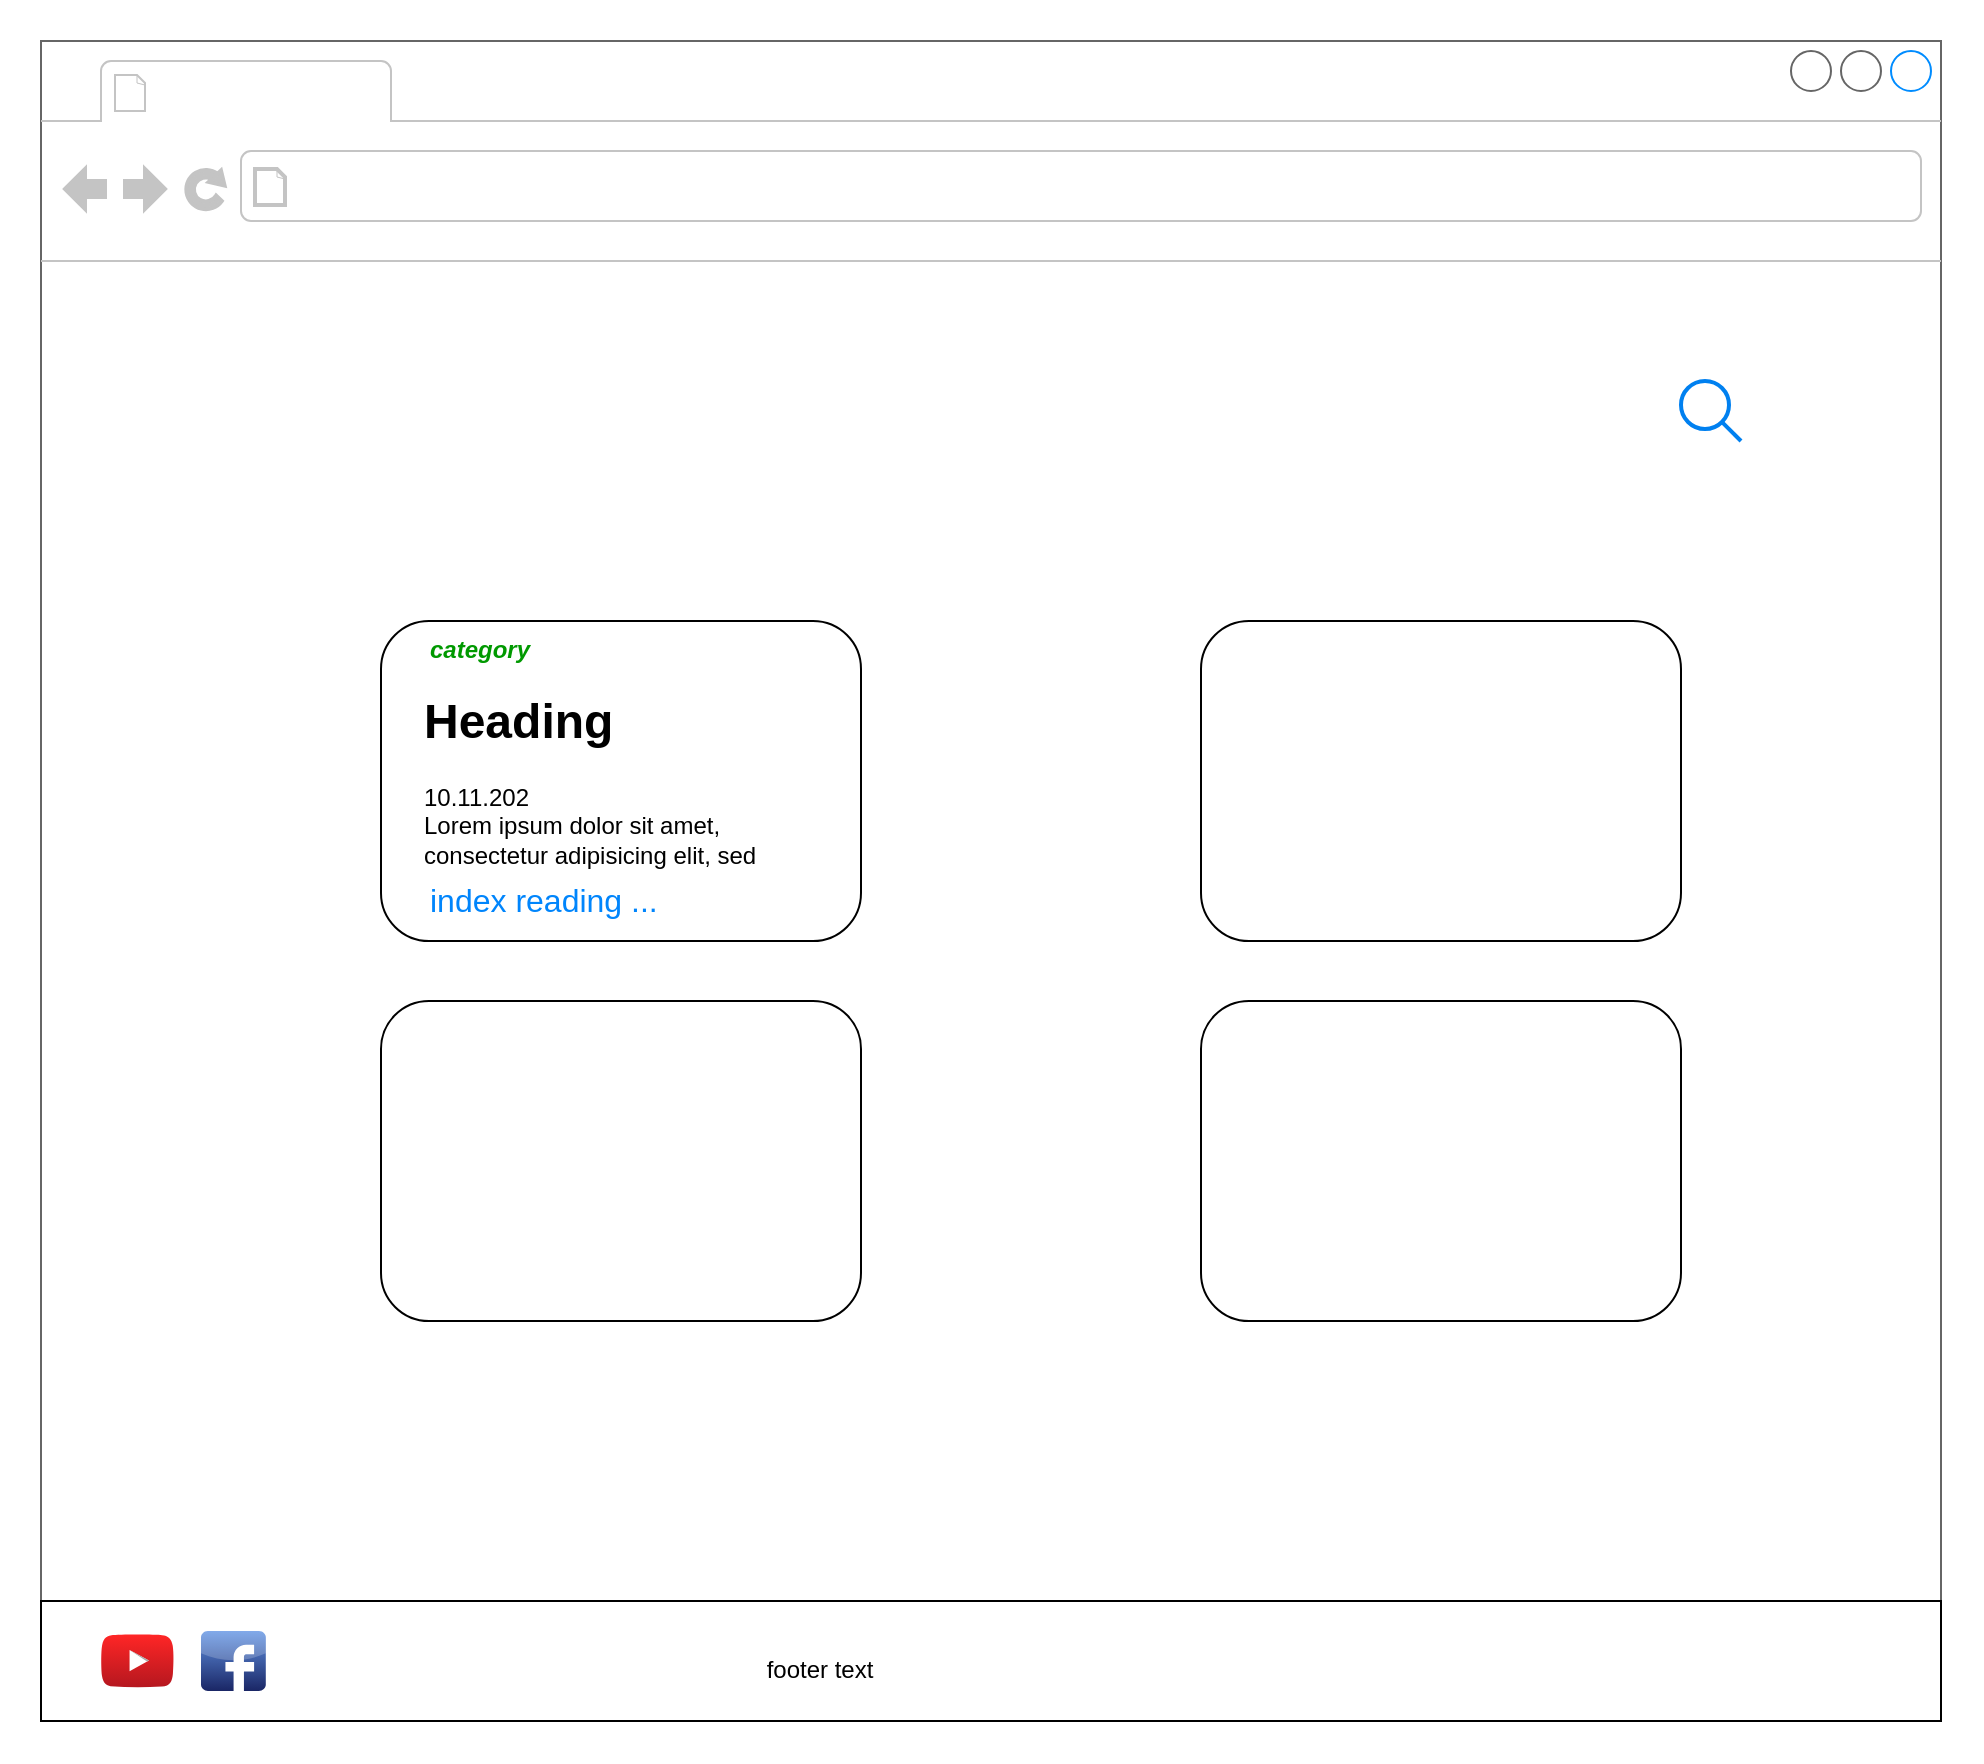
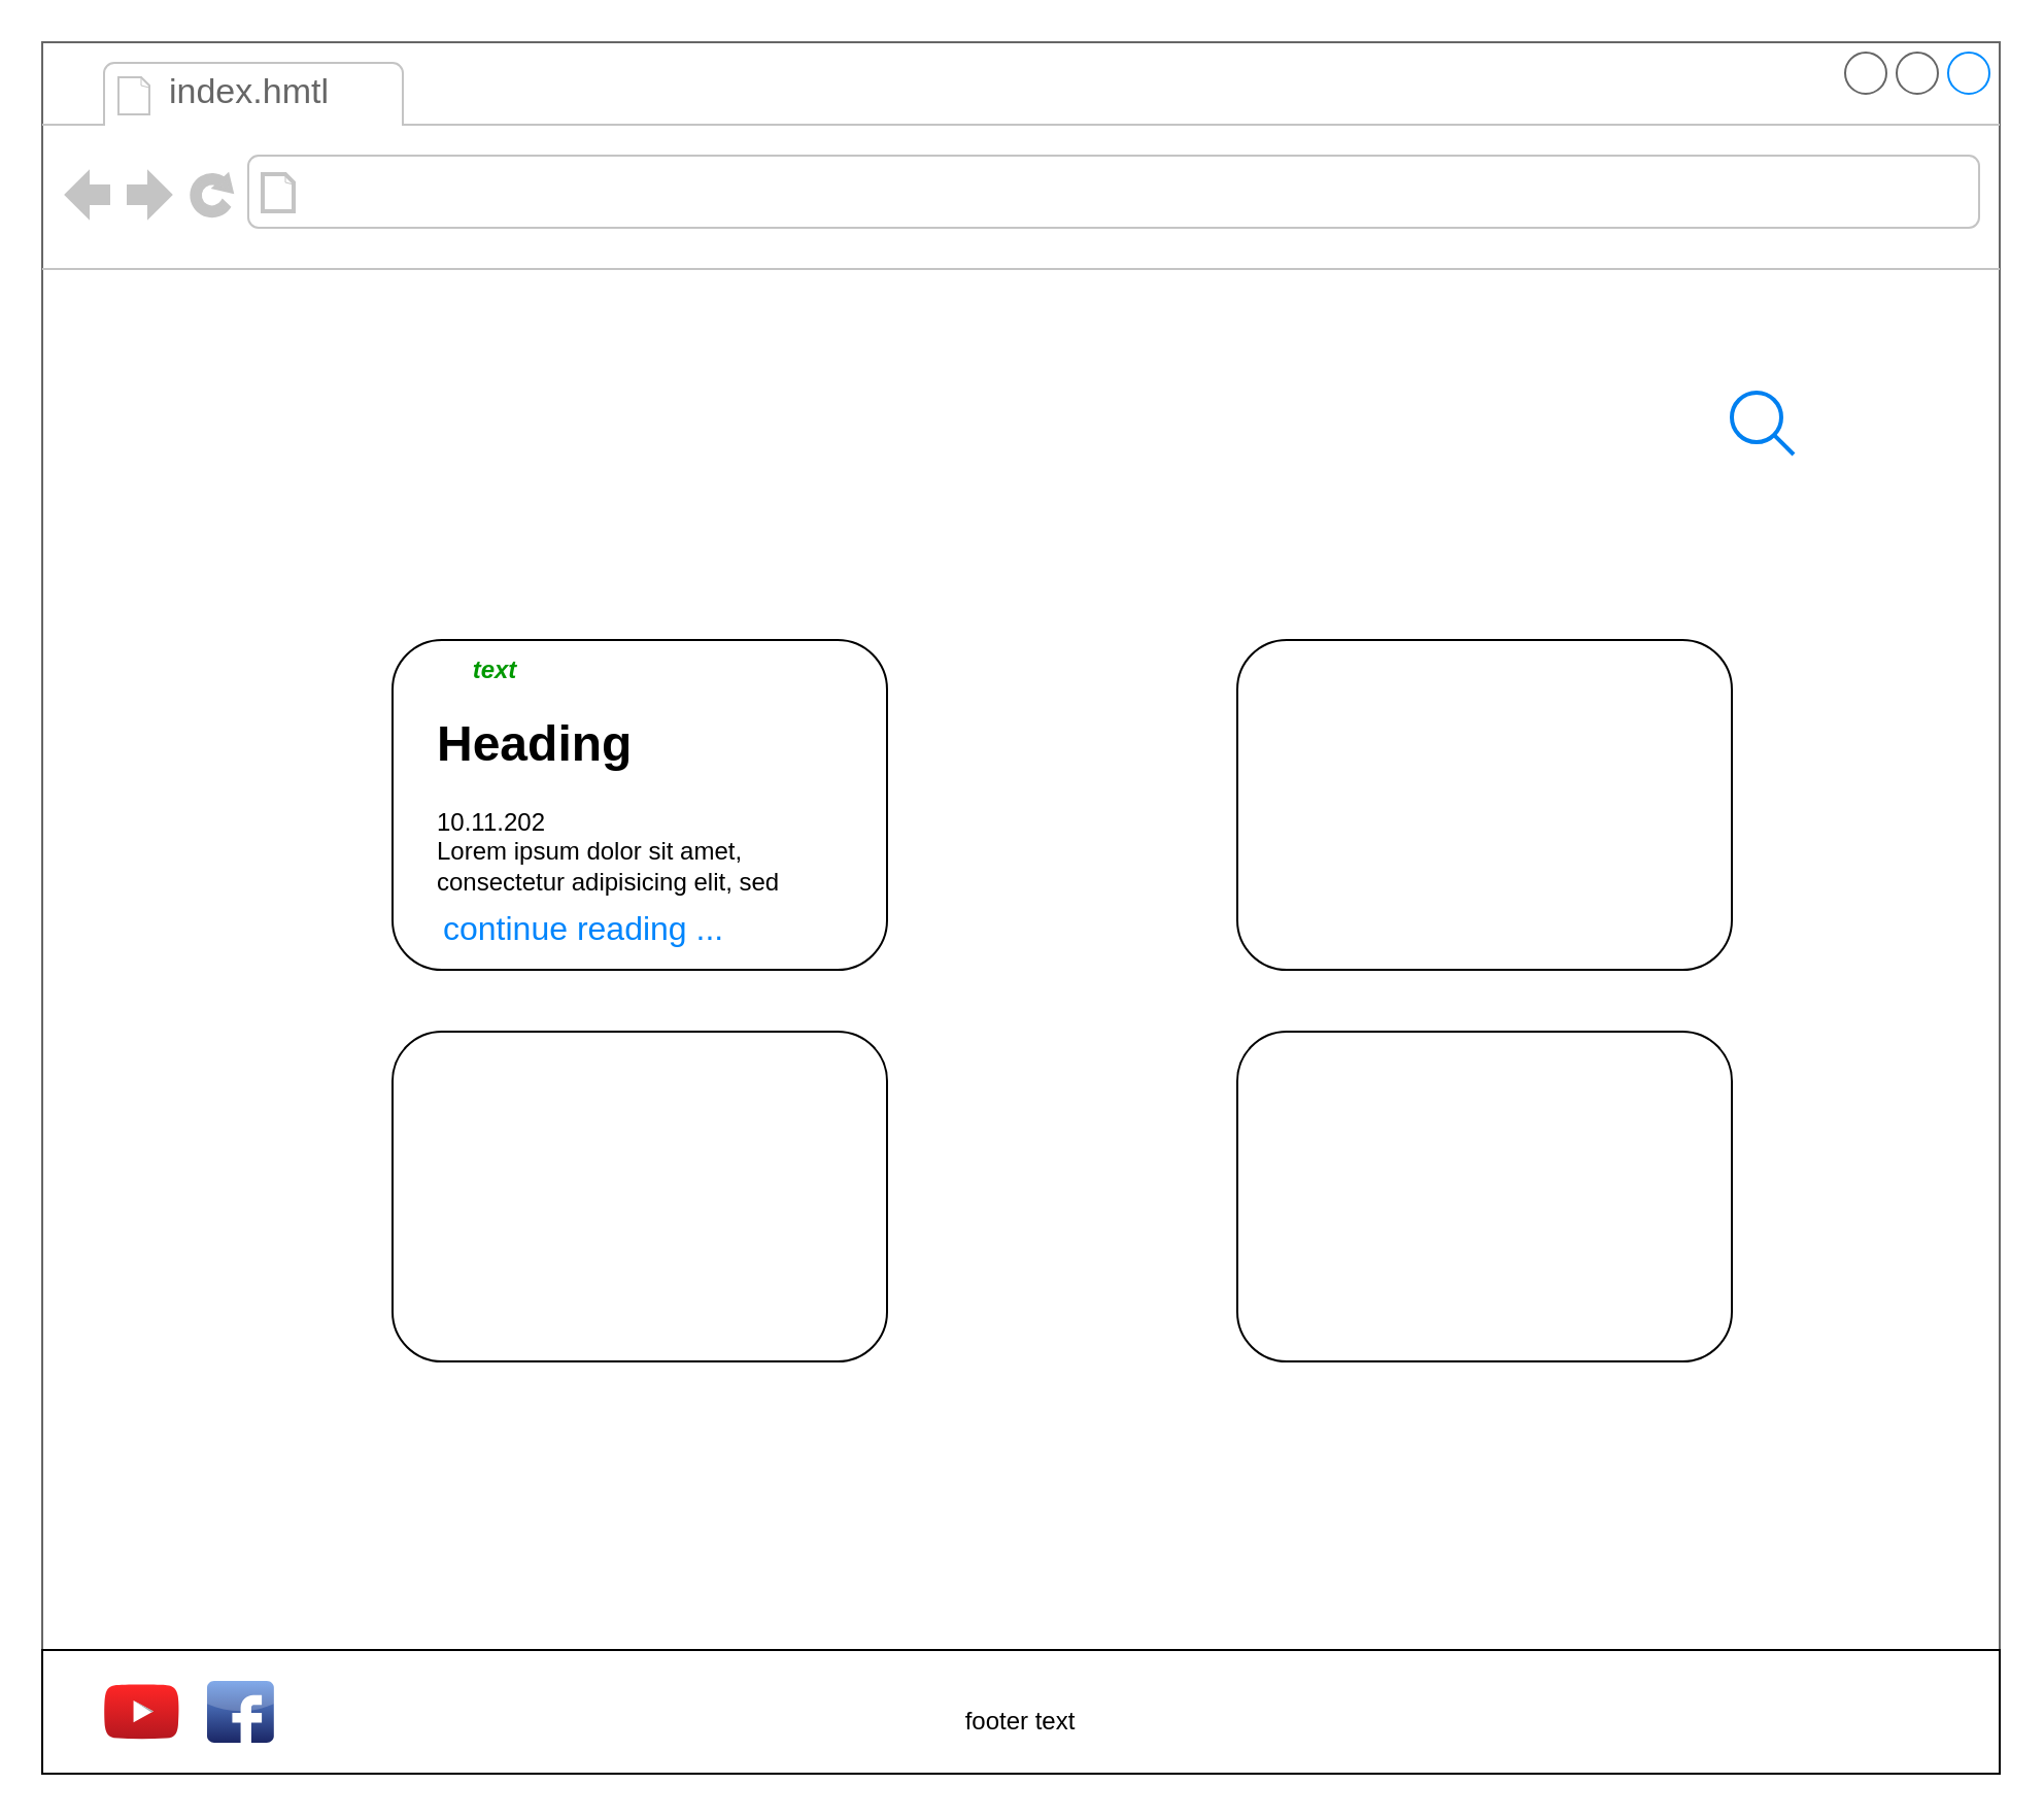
+ <mxCell id="3" value="index.hmtl" style="strokeWidth=1;shadow=0;dashed=0;align=center;html=1;shape=mxgraph.mockup.containers.anchor;fontSize=17;fontColor=#666666;align=left;whiteSpace=wrap;" vertex="1" parent="2"><mxGeometry x="60" y="12" width="110" height="26" as="geometry" /></mxCell>
- <mxCell id="11" value="&lt;i&gt;&lt;b&gt;&lt;font color=&quot;#009900&quot;&gt;category&lt;/font&gt;&lt;/b&gt;&lt;/i&gt;" style="text;html=1;align=center;verticalAlign=middle;whiteSpace=wrap;rounded=0;" vertex="1" parent="2"><mxGeometry x="190" y="290" width="60" height="30" as="geometry" /></mxCell>
+ <mxCell id="11" value="&lt;i&gt;&lt;b&gt;&lt;font color=&quot;#009900&quot;&gt;text&lt;/font&gt;&lt;/b&gt;&lt;/i&gt;" style="text;html=1;align=center;verticalAlign=middle;whiteSpace=wrap;rounded=0;" vertex="1" parent="2"><mxGeometry x="190" y="290" width="60" height="30" as="geometry" /></mxCell>
- <mxCell id="10" value="index reading ..." style="html=1;shadow=0;dashed=0;shape=mxgraph.bootstrap.rrect;rSize=5;strokeColor=none;strokeWidth=1;fillColor=none;fontColor=#0085FC;whiteSpace=wrap;align=left;verticalAlign=middle;spacingLeft=0;fontStyle=0;fontSize=16;spacing=5;" vertex="1" parent="2"><mxGeometry x="190" y="410" width="195" height="40" as="geometry" /></mxCell>
+ <mxCell id="10" value="continue reading ..." style="html=1;shadow=0;dashed=0;shape=mxgraph.bootstrap.rrect;rSize=5;strokeColor=none;strokeWidth=1;fillColor=none;fontColor=#0085FC;whiteSpace=wrap;align=left;verticalAlign=middle;spacingLeft=0;fontStyle=0;fontSize=16;spacing=5;" vertex="1" parent="2"><mxGeometry x="190" y="410" width="195" height="40" as="geometry" /></mxCell>
- <mxCell id="15" value="footer text" style="text;html=1;align=center;verticalAlign=middle;whiteSpace=wrap;rounded=0;" vertex="1" parent="2"><mxGeometry x="360" y="800" width="60" height="30" as="geometry" /></mxCell>
+ <mxCell id="15" value="footer text" style="text;html=1;align=center;verticalAlign=middle;whiteSpace=wrap;rounded=0;" vertex="1" parent="2"><mxGeometry x="445" y="800" width="60" height="30" as="geometry" /></mxCell>
